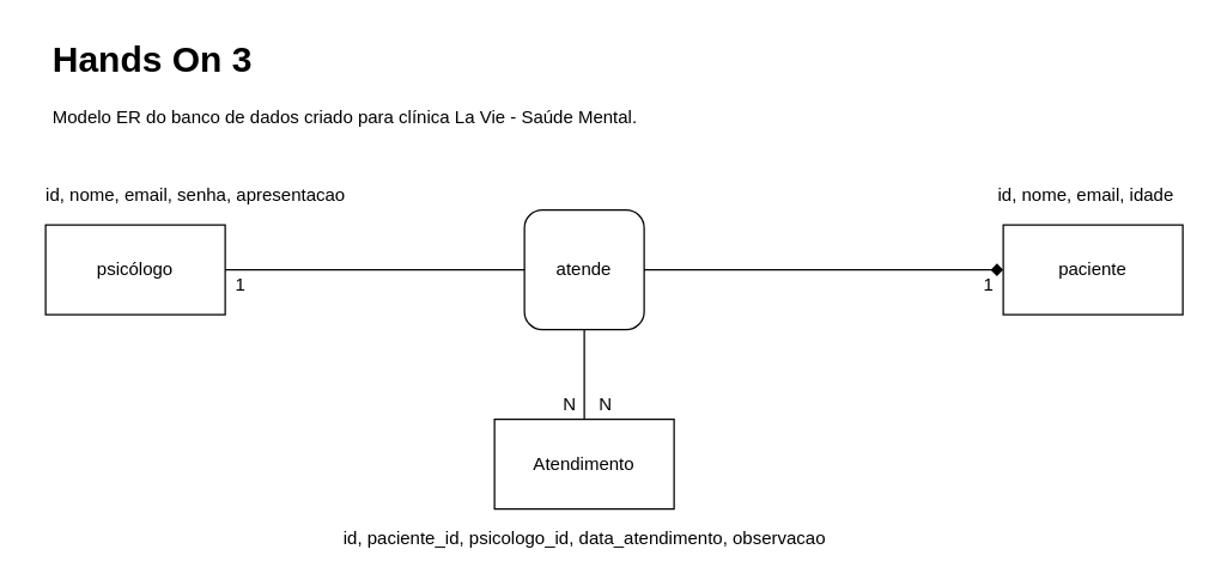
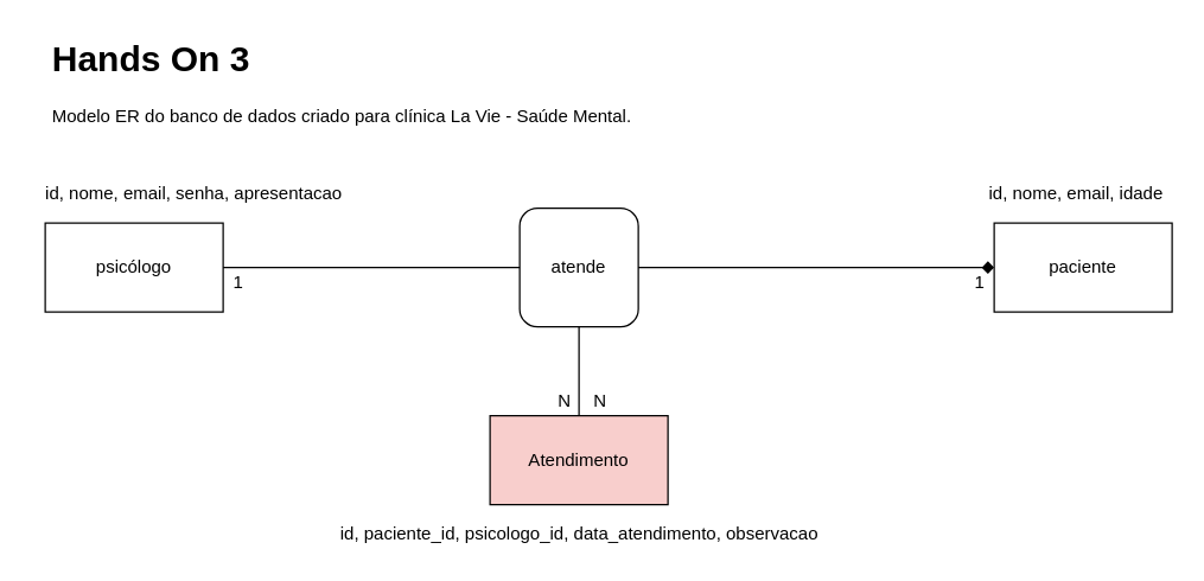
- <mxCell id="4" value="Atendimento" style="rounded=0;whiteSpace=wrap;html=1;" vertex="1" parent="1"><mxGeometry x="330" y="280" width="120" height="60" as="geometry" /></mxCell>
+ <mxCell id="4" value="Atendimento" style="rounded=0;whiteSpace=wrap;html=1;fillColor=#f8cecc;" vertex="1" parent="1"><mxGeometry x="330" y="280" width="120" height="60" as="geometry" /></mxCell>
